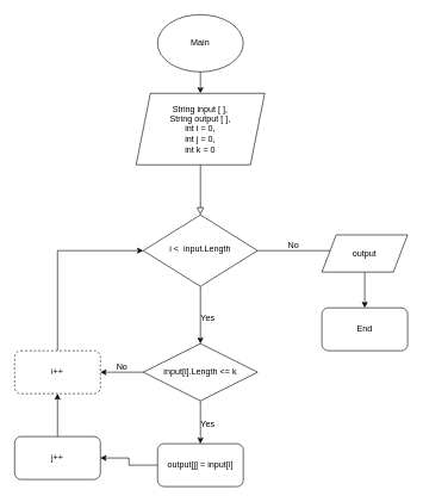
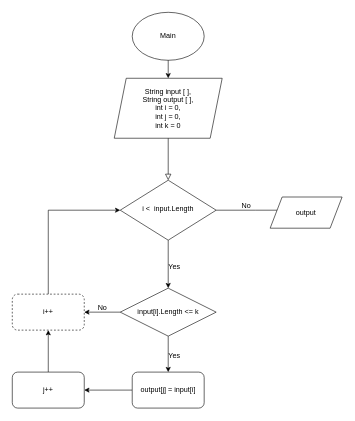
- <mxCell id="8" style="edgeStyle=orthogonalEdgeStyle;rounded=0;orthogonalLoop=1;jettySize=auto;html=1;exitX=0.5;exitY=1;exitDx=0;exitDy=0;entryX=0.5;entryY=0;entryDx=0;entryDy=0;" parent="1" source="9" target="11" edge="1"><mxGeometry relative="1" as="geometry" /></mxCell>
- <mxCell id="11" value="End" style="rounded=1;whiteSpace=wrap;html=1;" parent="1" vertex="1"><mxGeometry x="450" y="430" width="120" height="60" as="geometry" /></mxCell>
- <mxCell id="20" value="j++" style="rounded=1;whiteSpace=wrap;html=1;" parent="1" vertex="1"><mxGeometry x="20" y="610" width="120" height="60" as="geometry" /></mxCell>
+ <mxCell id="20" value="j++" style="rounded=1;whiteSpace=wrap;html=1;" parent="1" vertex="1"><mxGeometry x="20" y="620" width="120" height="60" as="geometry" /></mxCell>
